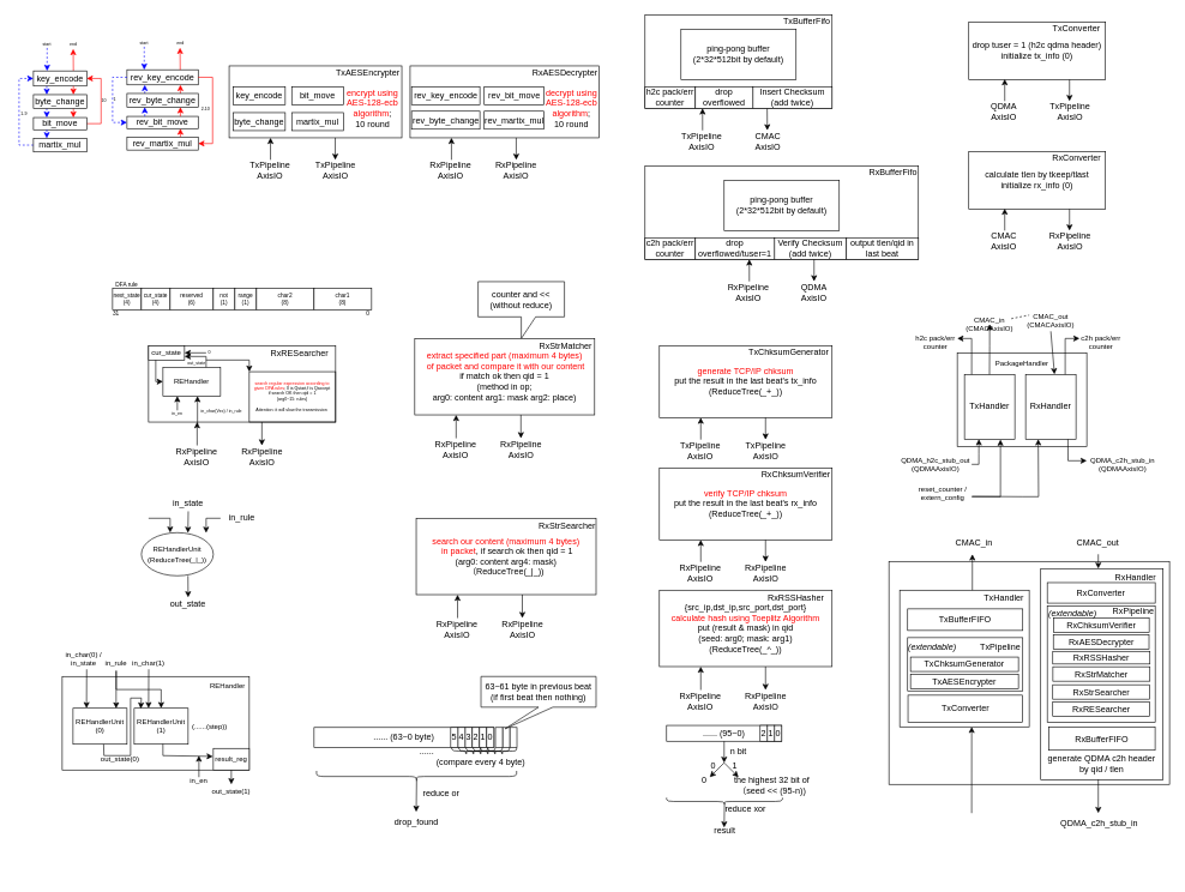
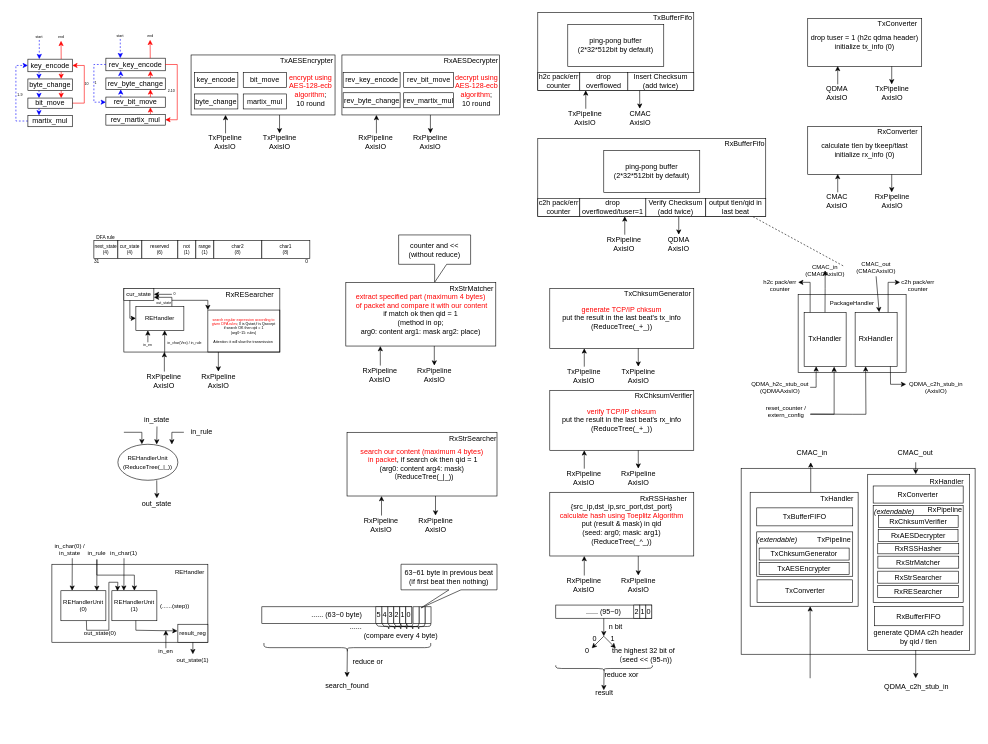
- <mxCell id="25" value="" style="endArrow=none;dashed=1;html=1;rounded=0;fontSize=10;exitX=1;exitY=0.25;exitDx=0;exitDy=0;entryX=0;entryY=0.25;entryDx=0;entryDy=0;" parent="11" source="22" target="26" edge="1"><mxGeometry width="50" height="50" relative="1" as="geometry"><mxPoint x="190" y="60" as="sourcePoint" /><mxPoint x="220" y="8" as="targetPoint" /></mxGeometry></mxCell>
+ <mxCell id="25" value="" style="endArrow=none;dashed=1;html=1;rounded=0;fontSize=10;exitX=1;exitY=0.25;exitDx=0;exitDy=0;" parent="11" source="22" target="39" edge="1"><mxGeometry width="50" height="50" relative="1" as="geometry"><mxPoint x="190" y="60" as="sourcePoint" /><mxPoint x="220" y="8" as="targetPoint" /></mxGeometry></mxCell>
- <mxCell id="31" value="QDMA_c2h_stub_in&lt;br&gt;(QDMAAxisIO)" style="text;html=1;strokeColor=none;fillColor=none;align=center;verticalAlign=middle;whiteSpace=wrap;rounded=0;fontSize=10;" parent="11" vertex="1"><mxGeometry x="260" y="210" width="100" height="30" as="geometry" /></mxCell>
+ <mxCell id="31" value="QDMA_c2h_stub_in&lt;br&gt;(AxisIO)" style="text;html=1;strokeColor=none;fillColor=none;align=center;verticalAlign=middle;whiteSpace=wrap;rounded=0;fontSize=10;" parent="11" vertex="1"><mxGeometry x="260" y="210" width="100" height="30" as="geometry" /></mxCell>
- <mxCell id="156" value="drop_found" style="text;html=1;strokeColor=none;fillColor=none;align=center;verticalAlign=middle;whiteSpace=wrap;rounded=0;fontSize=12;" parent="133" vertex="1"><mxGeometry x="103" y="186.25" width="79" height="32" as="geometry" /></mxCell>
+ <mxCell id="156" value="search_found" style="text;html=1;strokeColor=none;fillColor=none;align=center;verticalAlign=middle;whiteSpace=wrap;rounded=0;fontSize=12;" parent="133" vertex="1"><mxGeometry x="103" y="186.25" width="79" height="32" as="geometry" /></mxCell>
